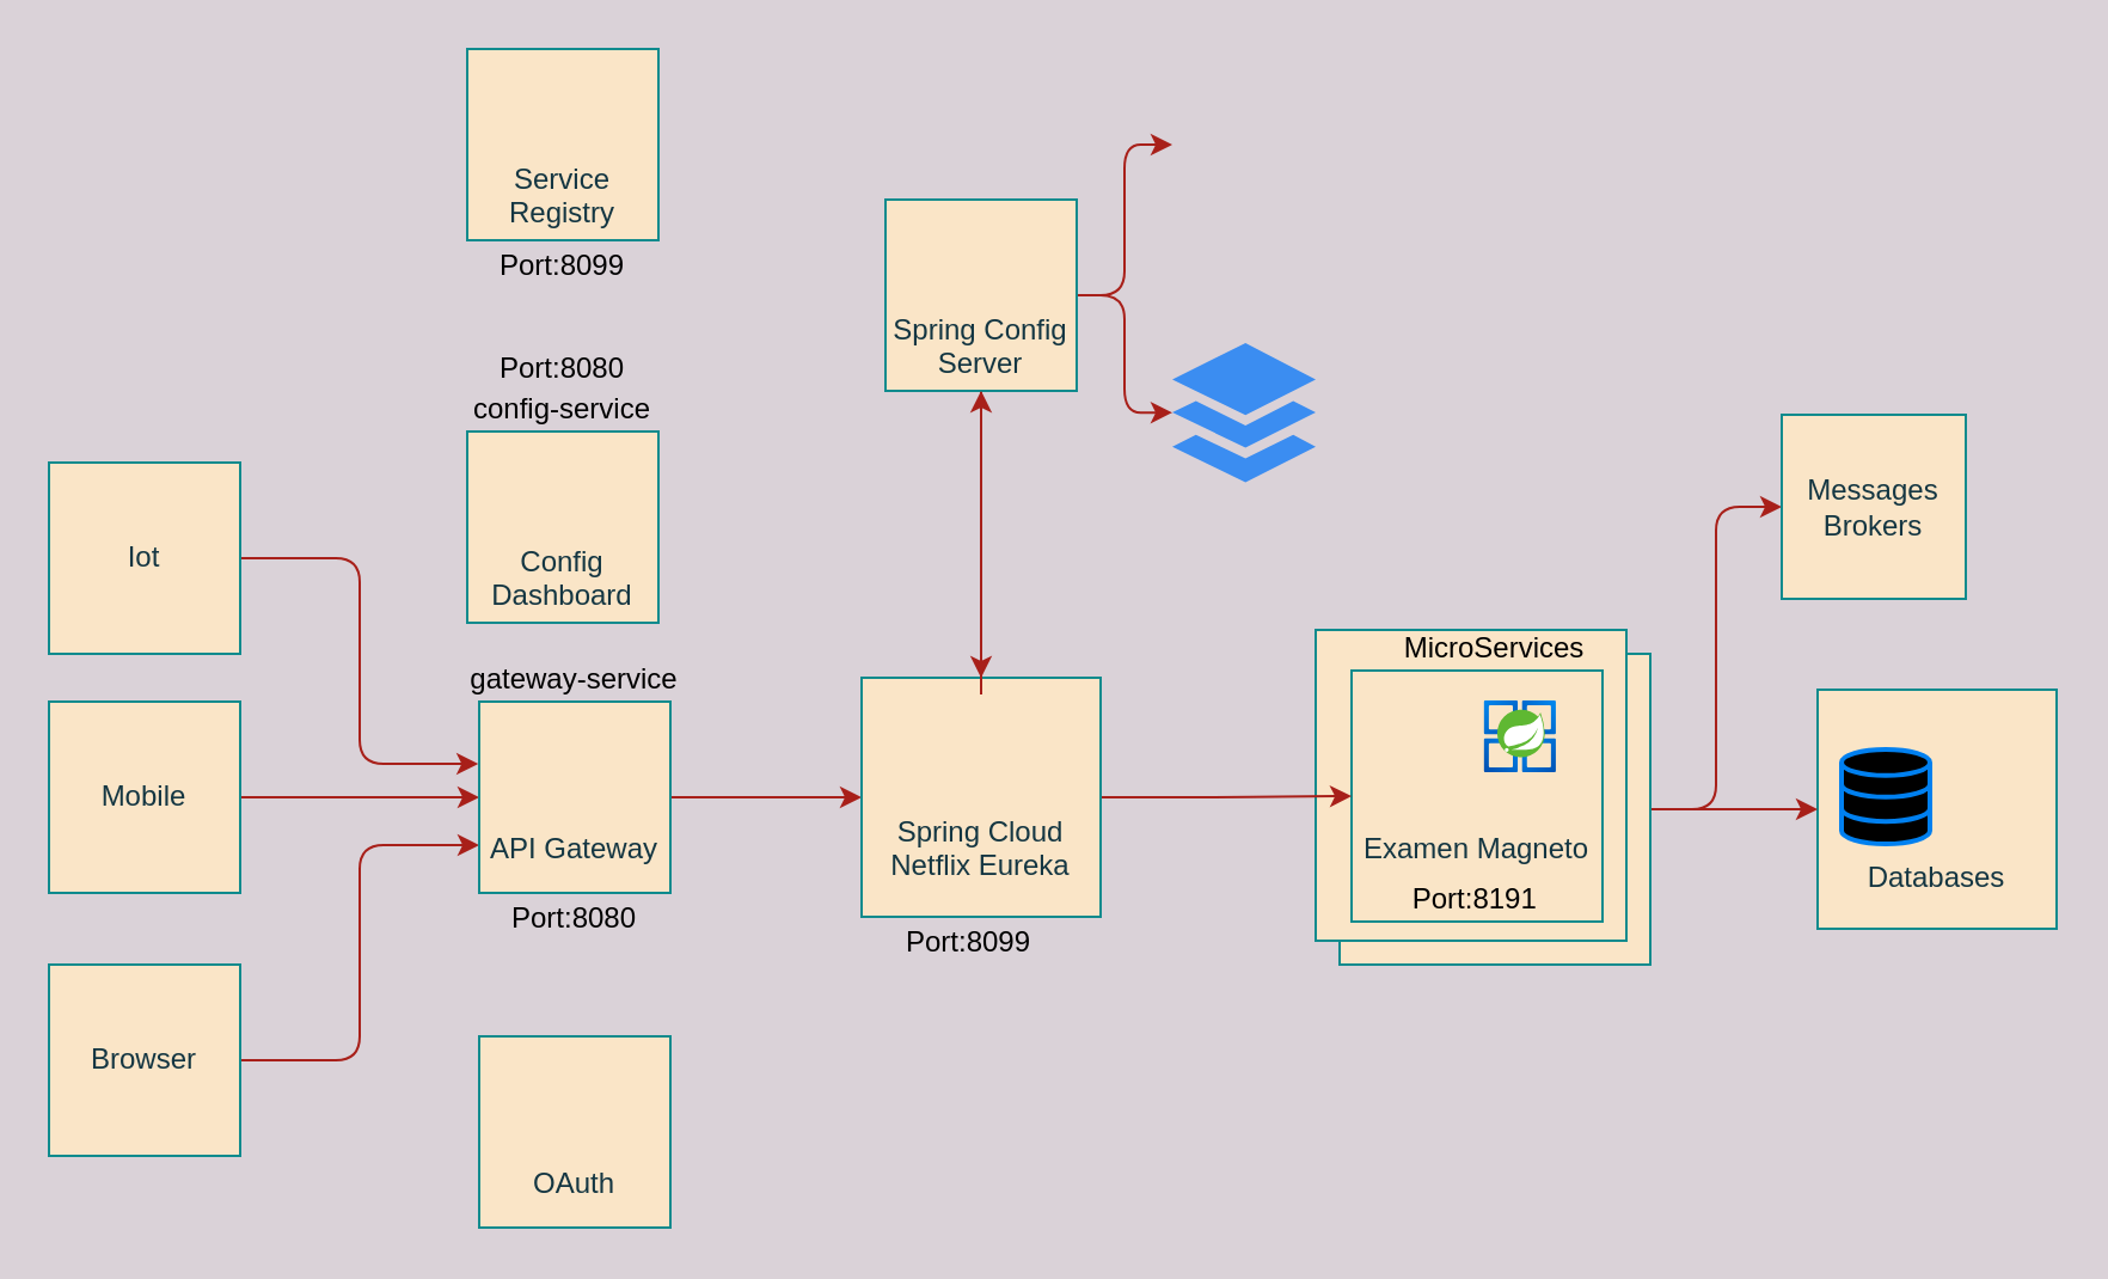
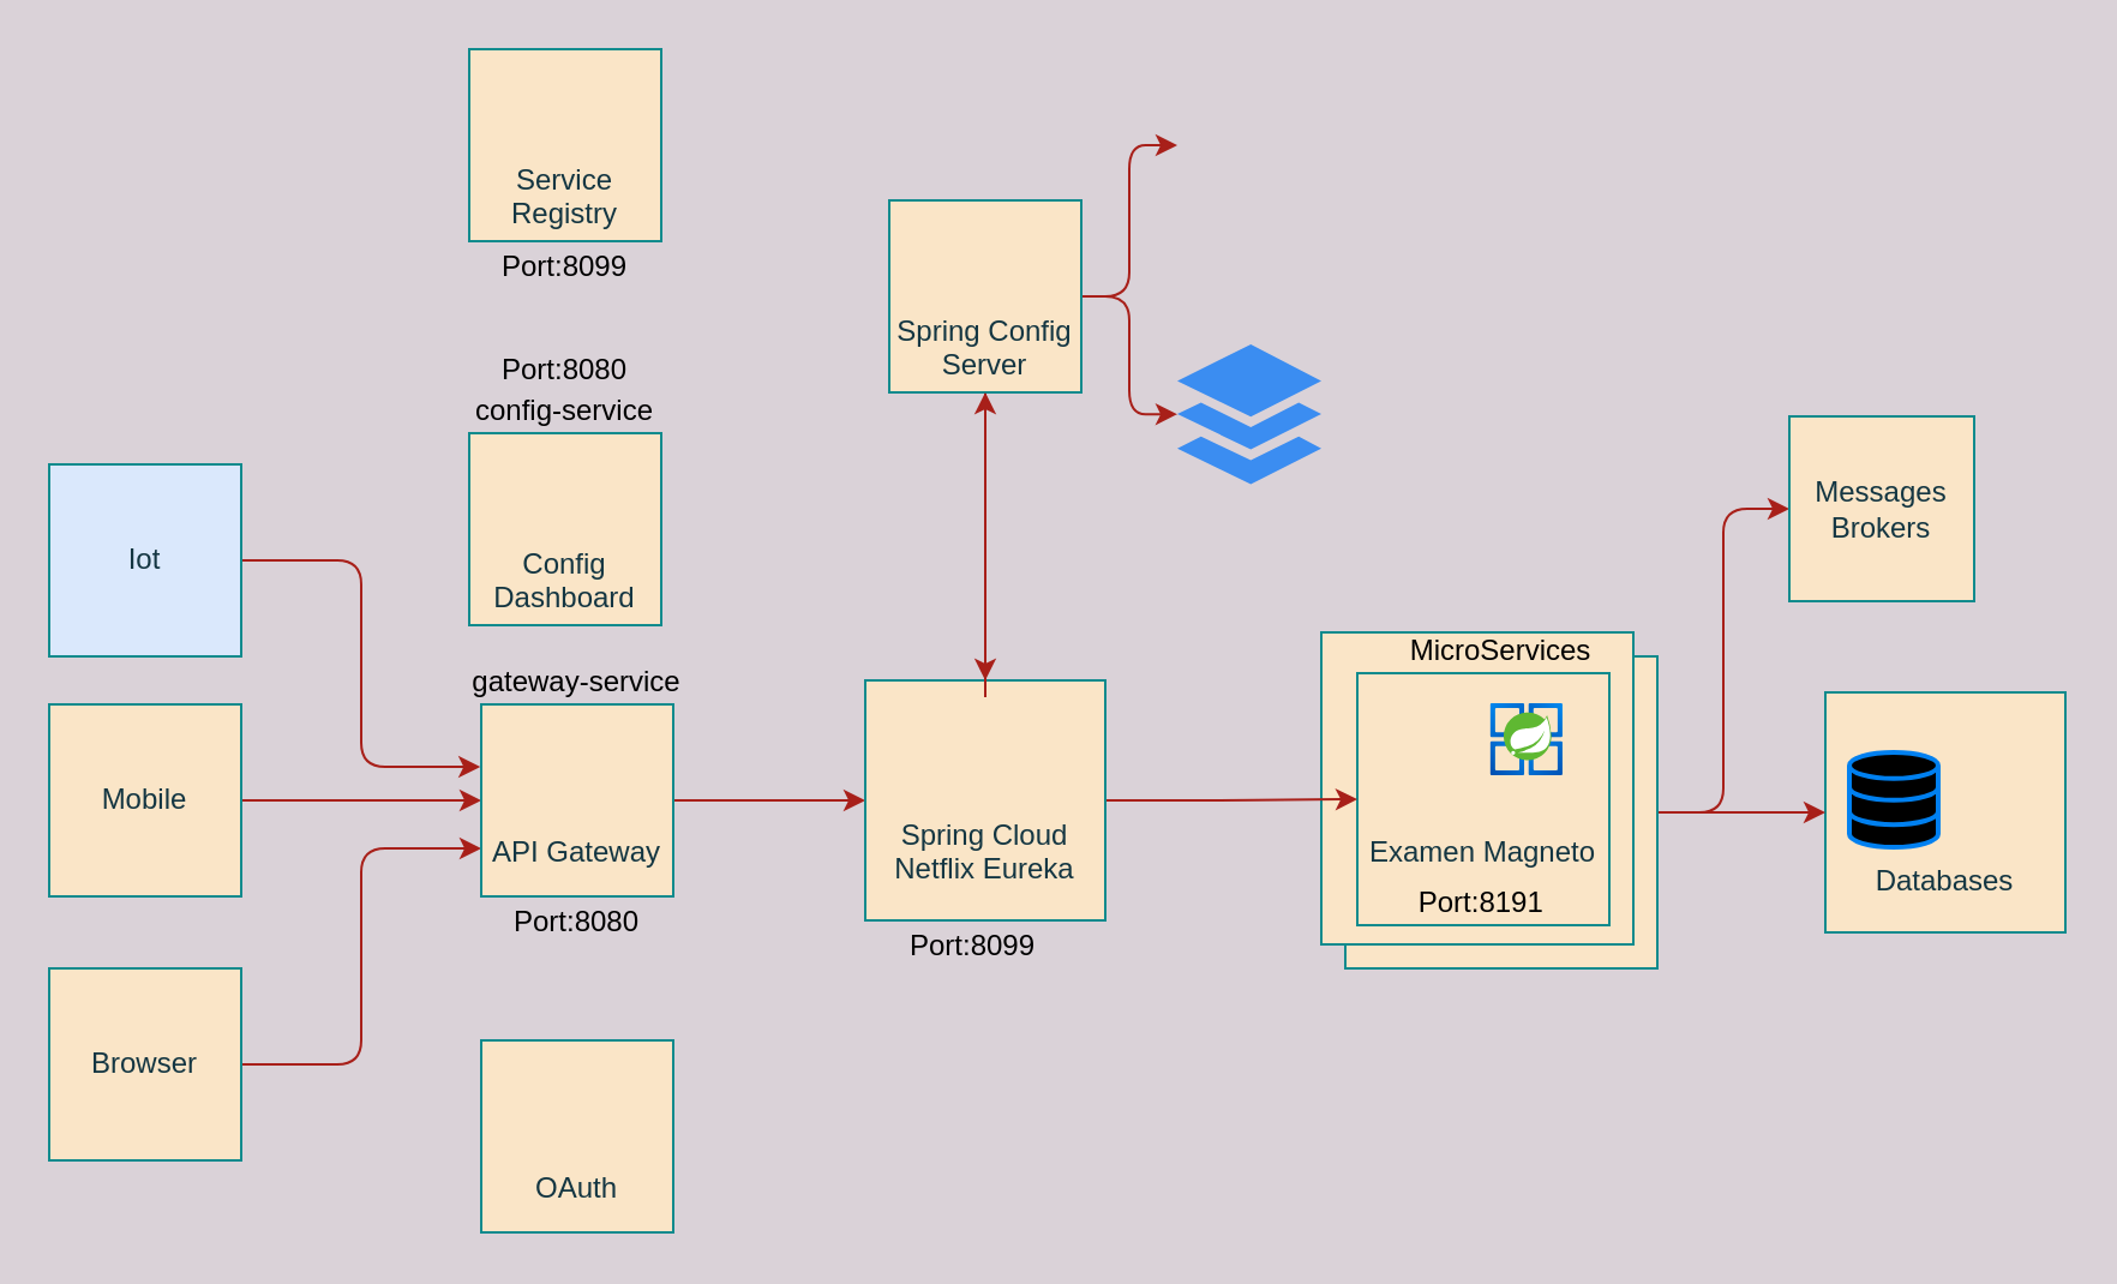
- <mxCell id="8" value="Iot" style="whiteSpace=wrap;html=1;aspect=fixed;fillColor=#FAE5C7;strokeColor=#0F8B8D;fontColor=#143642;" vertex="1" parent="1"><mxGeometry x="20" y="193" width="80" height="80" as="geometry" /></mxCell>
+ <mxCell id="8" value="Iot" style="whiteSpace=wrap;html=1;aspect=fixed;fillColor=#dae8fc;strokeColor=#0F8B8D;fontColor=#143642;" vertex="1" parent="1"><mxGeometry x="20" y="193" width="80" height="80" as="geometry" /></mxCell>
